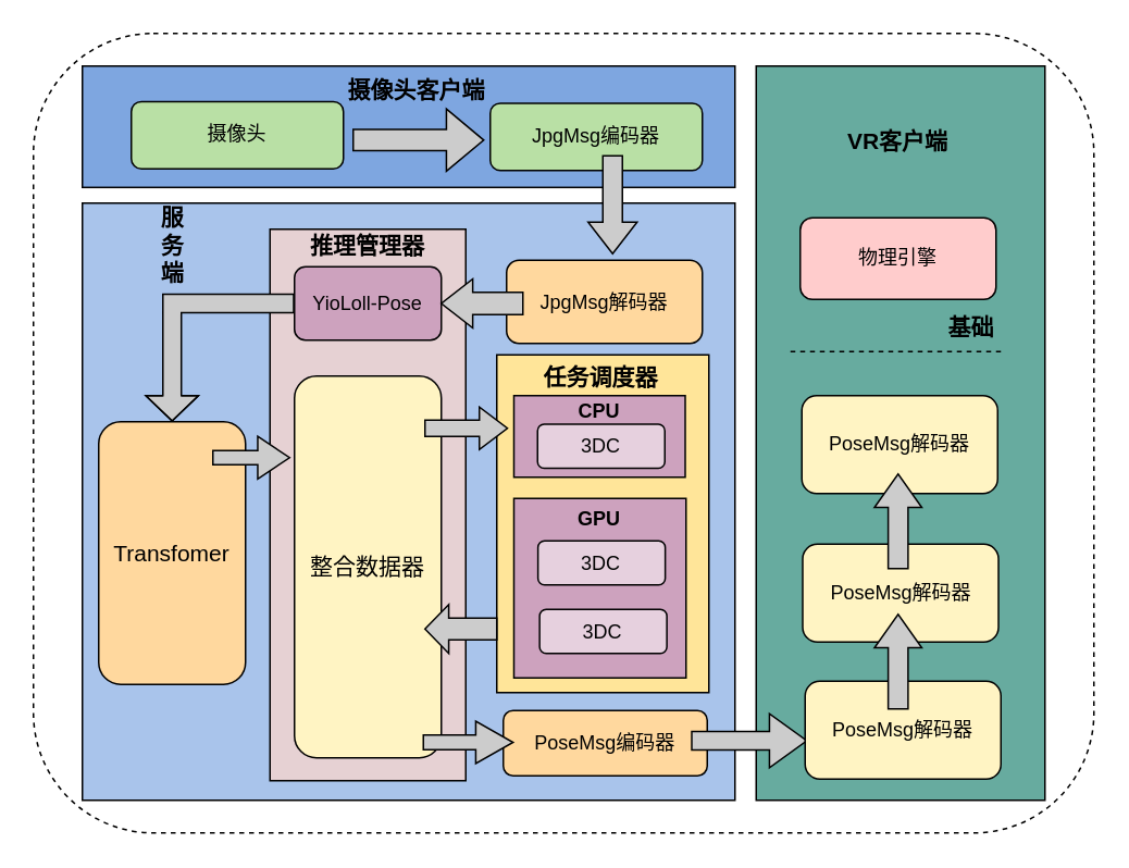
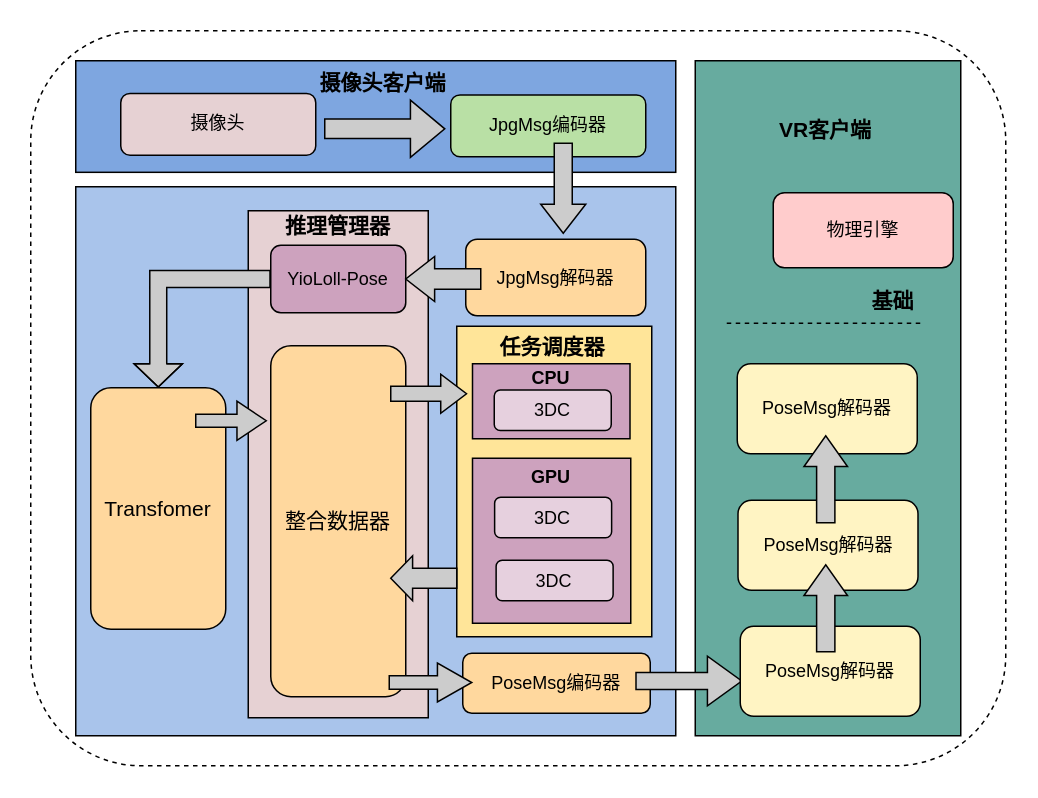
- <mxCell id="5" value="摄像头" style="rounded=1;whiteSpace=wrap;html=1;fillColor=#B9E0A5;" parent="1" vertex="1"><mxGeometry x="80" y="61.75" width="130" height="41.25" as="geometry" /></mxCell>
+ <mxCell id="5" value="摄像头" style="rounded=1;whiteSpace=wrap;html=1;fillColor=#e6d1d3;" parent="1" vertex="1"><mxGeometry x="80" y="61.75" width="130" height="41.25" as="geometry" /></mxCell>
- <mxCell id="40" value="&lt;span style=&quot;font-size: 14px; text-wrap-mode: wrap;&quot;&gt;&lt;b&gt;服务端&lt;/b&gt;&lt;/span&gt;" style="text;html=1;align=center;verticalAlign=middle;resizable=0;points=[];autosize=1;strokeColor=none;fillColor=none;" parent="1" vertex="1"><mxGeometry x="70" y="135" width="70" height="30" as="geometry" /></mxCell>
- <mxCell id="33" value="物理引擎" style="rounded=1;whiteSpace=wrap;html=1;fillColor=#FFCCCC;" parent="1" vertex="1"><mxGeometry x="490" y="133" width="120" height="50" as="geometry" /></mxCell>
+ <mxCell id="33" value="物理引擎" style="rounded=1;whiteSpace=wrap;html=1;fillColor=#FFCCCC;" parent="1" vertex="1"><mxGeometry x="515" y="128" width="120" height="50" as="geometry" /></mxCell>
- <mxCell id="15" value="&lt;font style=&quot;font-size: 14px;&quot;&gt;整合数据器&lt;/font&gt;" style="rounded=1;whiteSpace=wrap;html=1;fillColor=#fff4c3;" parent="1" vertex="1"><mxGeometry x="180" y="230" width="90" height="234" as="geometry" /></mxCell>
+ <mxCell id="15" value="&lt;font style=&quot;font-size: 14px;&quot;&gt;整合数据器&lt;/font&gt;" style="rounded=1;whiteSpace=wrap;html=1;fillColor=#FFD89E;" parent="1" vertex="1"><mxGeometry x="180" y="230" width="90" height="234" as="geometry" /></mxCell>
